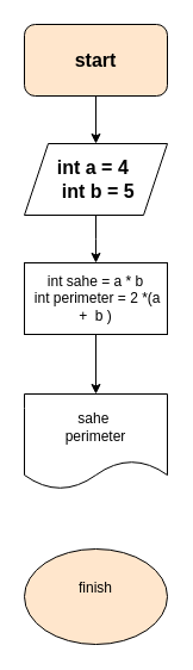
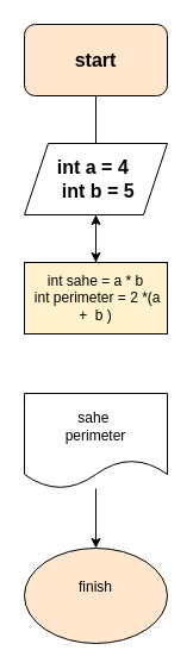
- <mxCell id="2" style="edgeStyle=orthogonalEdgeStyle;rounded=0;orthogonalLoop=1;jettySize=auto;html=1;fontStyle=1;fontSize=16;" edge="1" parent="1" source="3" target="5"><mxGeometry relative="1" as="geometry" /></mxCell>
+ <mxCell id="2" style="edgeStyle=orthogonalEdgeStyle;rounded=0;orthogonalLoop=1;jettySize=auto;html=1;fontStyle=1;fontSize=16;endArrow=none;" edge="1" parent="1" source="3" target="5"><mxGeometry relative="1" as="geometry" /></mxCell>
- <mxCell id="7" value="int sahe = a * b&lt;div&gt;&amp;nbsp;int perimeter = 2 *(a +&amp;nbsp; b )&lt;/div&gt;" style="rounded=0;whiteSpace=wrap;html=1;" vertex="1" parent="1"><mxGeometry x="20" y="220" width="120" height="60" as="geometry" /></mxCell>
+ <mxCell id="7" value="int sahe = a * b&lt;div&gt;&amp;nbsp;int perimeter = 2 *(a +&amp;nbsp; b )&lt;/div&gt;" style="rounded=0;whiteSpace=wrap;html=1;fillColor=#fff2cc;" vertex="1" parent="1"><mxGeometry x="20" y="220" width="120" height="60" as="geometry" /></mxCell>
- <mxCell id="6" style="edgeStyle=orthogonalEdgeStyle;rounded=0;orthogonalLoop=1;jettySize=auto;html=1;" edge="1" parent="1" source="7" target="9"><mxGeometry relative="1" as="geometry"><mxPoint x="80" y="360" as="targetPoint" /></mxGeometry></mxCell>
+ <mxCell id="6" style="edgeStyle=orthogonalEdgeStyle;rounded=0;orthogonalLoop=1;jettySize=auto;html=1;" edge="1" parent="1" source="7" target="5"><mxGeometry relative="1" as="geometry"><mxPoint x="80" y="360" as="targetPoint" /></mxGeometry></mxCell>
+ <mxCell id="8" style="edgeStyle=orthogonalEdgeStyle;rounded=0;orthogonalLoop=1;jettySize=auto;html=1;" edge="1" parent="1" source="9" target="10"><mxGeometry relative="1" as="geometry"><mxPoint x="80" y="480" as="targetPoint" /></mxGeometry></mxCell>
